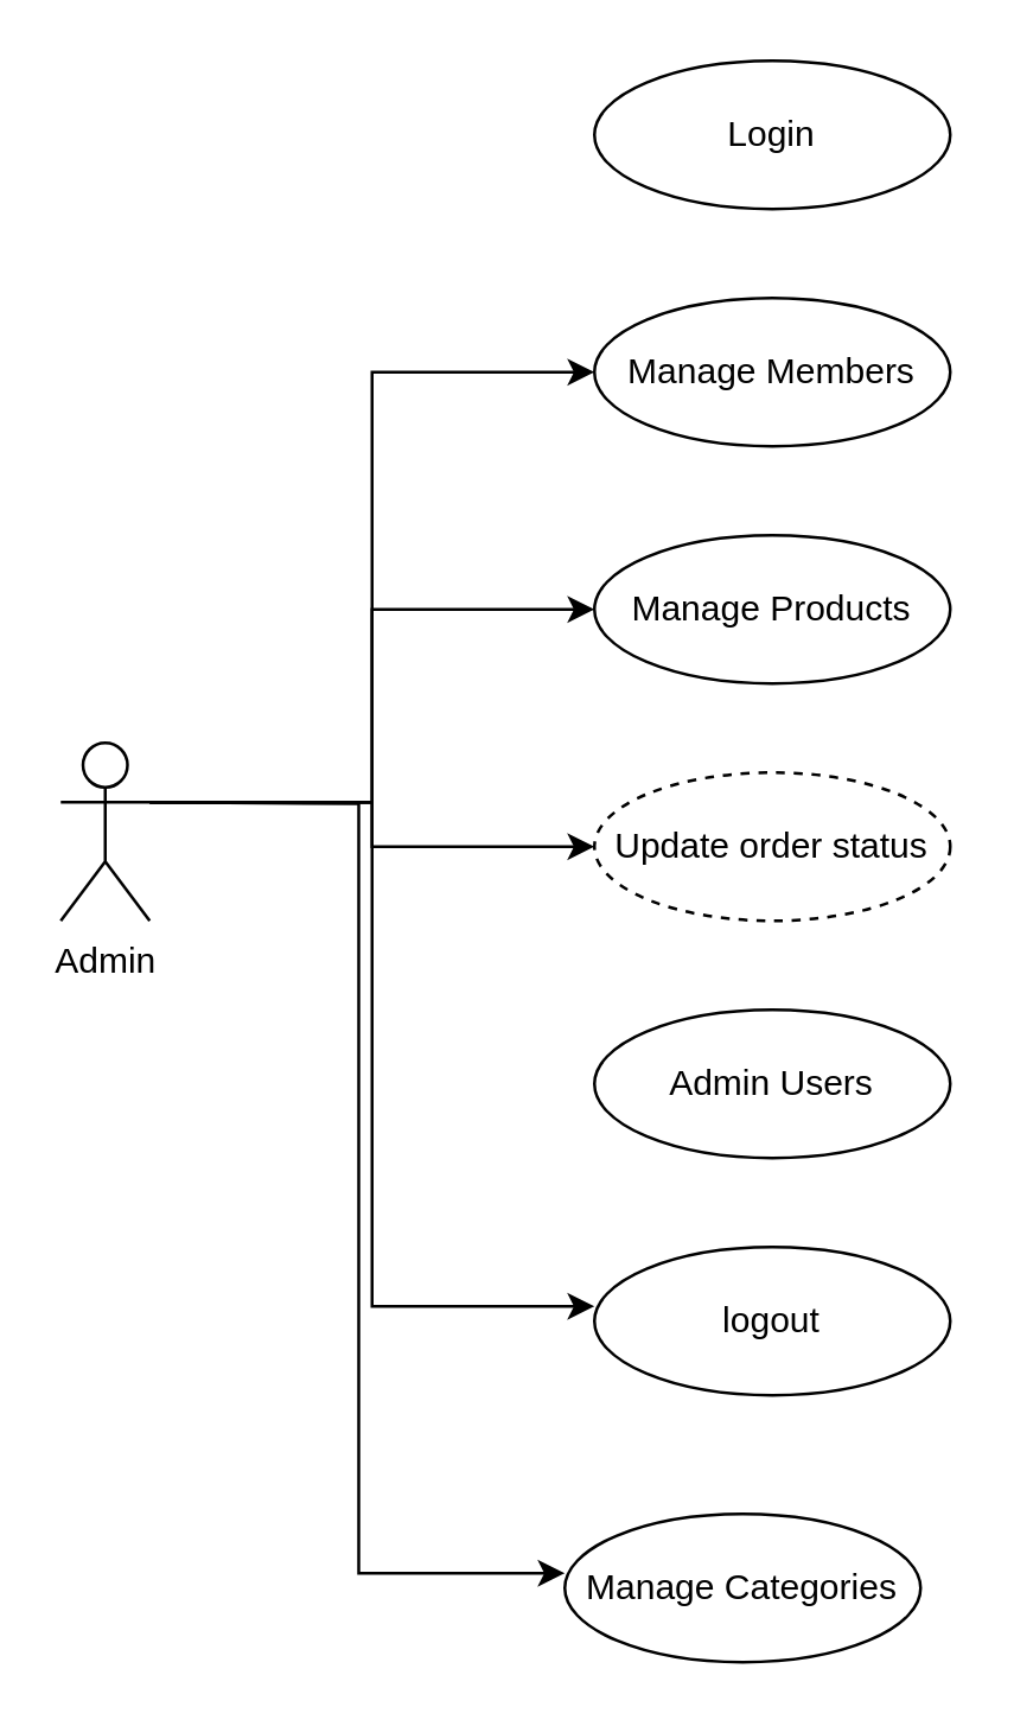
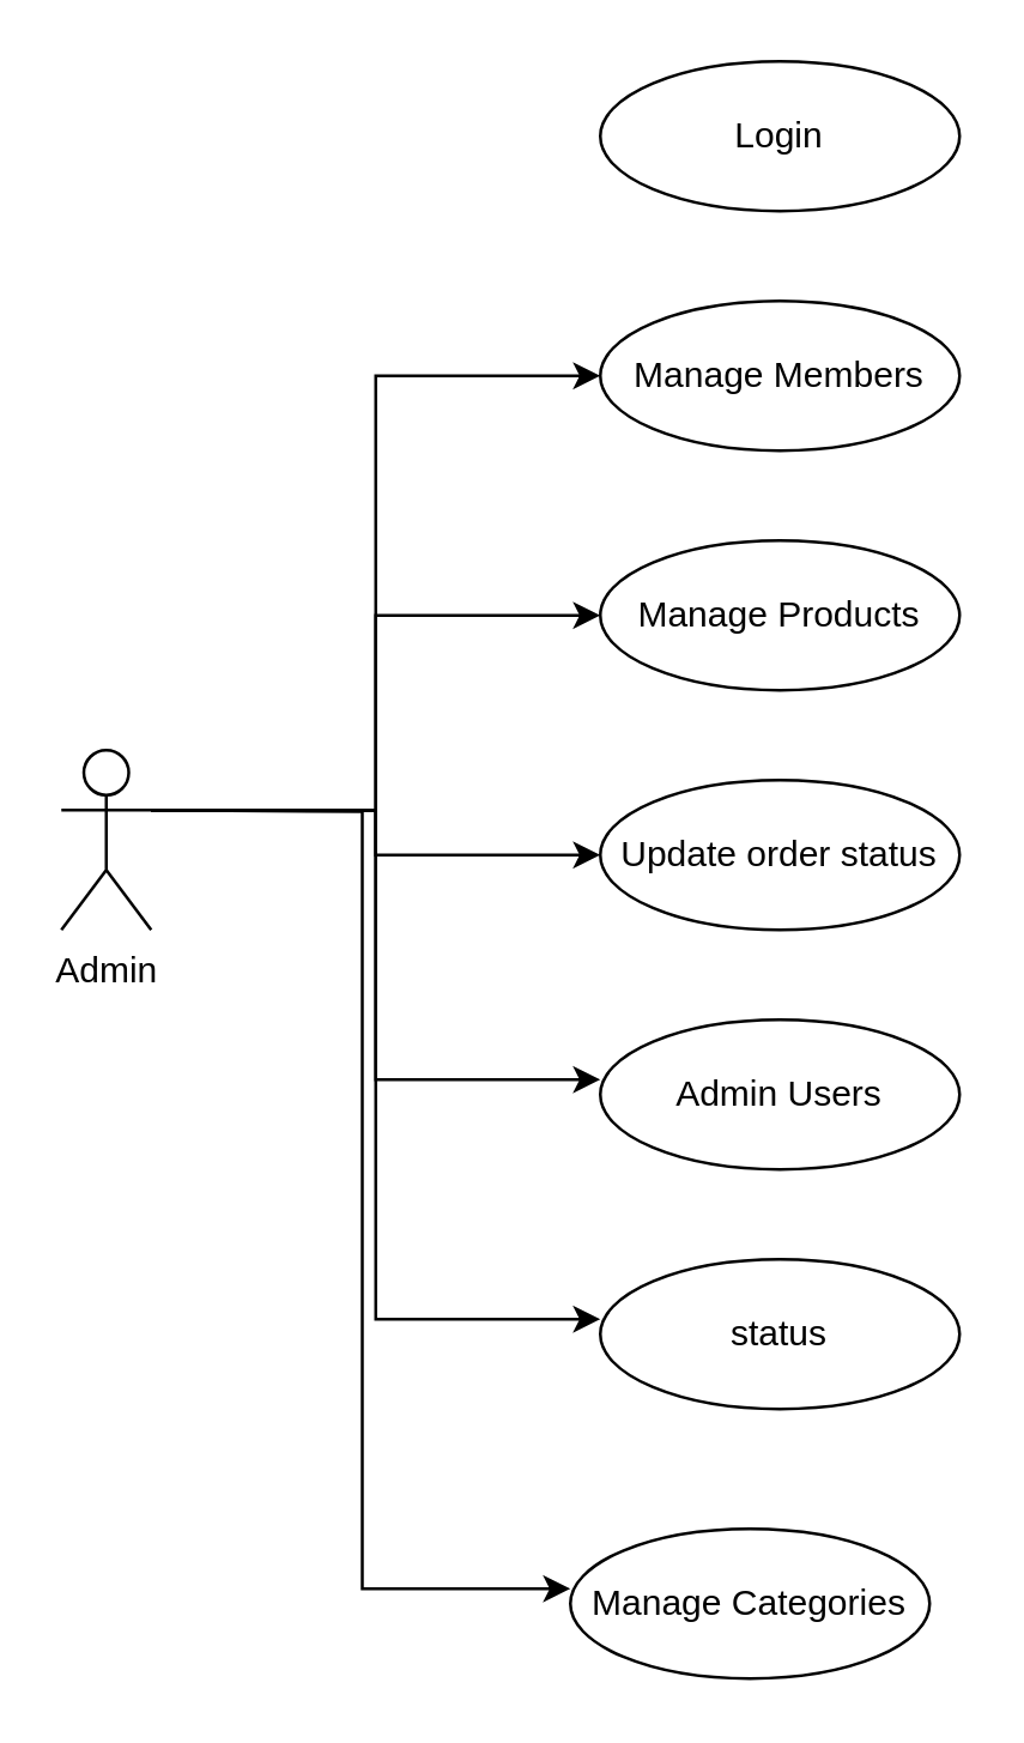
- <mxCell id="10" value="Update order status" style="ellipse;whiteSpace=wrap;html=1;dashed=1;" parent="1" vertex="1"><mxGeometry x="200" y="260" width="120" height="50" as="geometry" /></mxCell>
+ <mxCell id="10" value="Update order status" style="ellipse;whiteSpace=wrap;html=1;" parent="1" vertex="1"><mxGeometry x="200" y="260" width="120" height="50" as="geometry" /></mxCell>
+ <mxCell id="5" style="edgeStyle=orthogonalEdgeStyle;rounded=0;orthogonalLoop=1;jettySize=auto;html=1;exitX=1;exitY=0.333;exitDx=0;exitDy=0;exitPerimeter=0;entryX=0;entryY=0.4;entryDx=0;entryDy=0;entryPerimeter=0;" parent="1" source="6" target="11" edge="1"><mxGeometry relative="1" as="geometry" /></mxCell>
- <mxCell id="12" value="logout" style="ellipse;whiteSpace=wrap;html=1;" parent="1" vertex="1"><mxGeometry x="200" y="420" width="120" height="50" as="geometry" /></mxCell>
+ <mxCell id="12" value="status" style="ellipse;whiteSpace=wrap;html=1;" parent="1" vertex="1"><mxGeometry x="200" y="420" width="120" height="50" as="geometry" /></mxCell>
